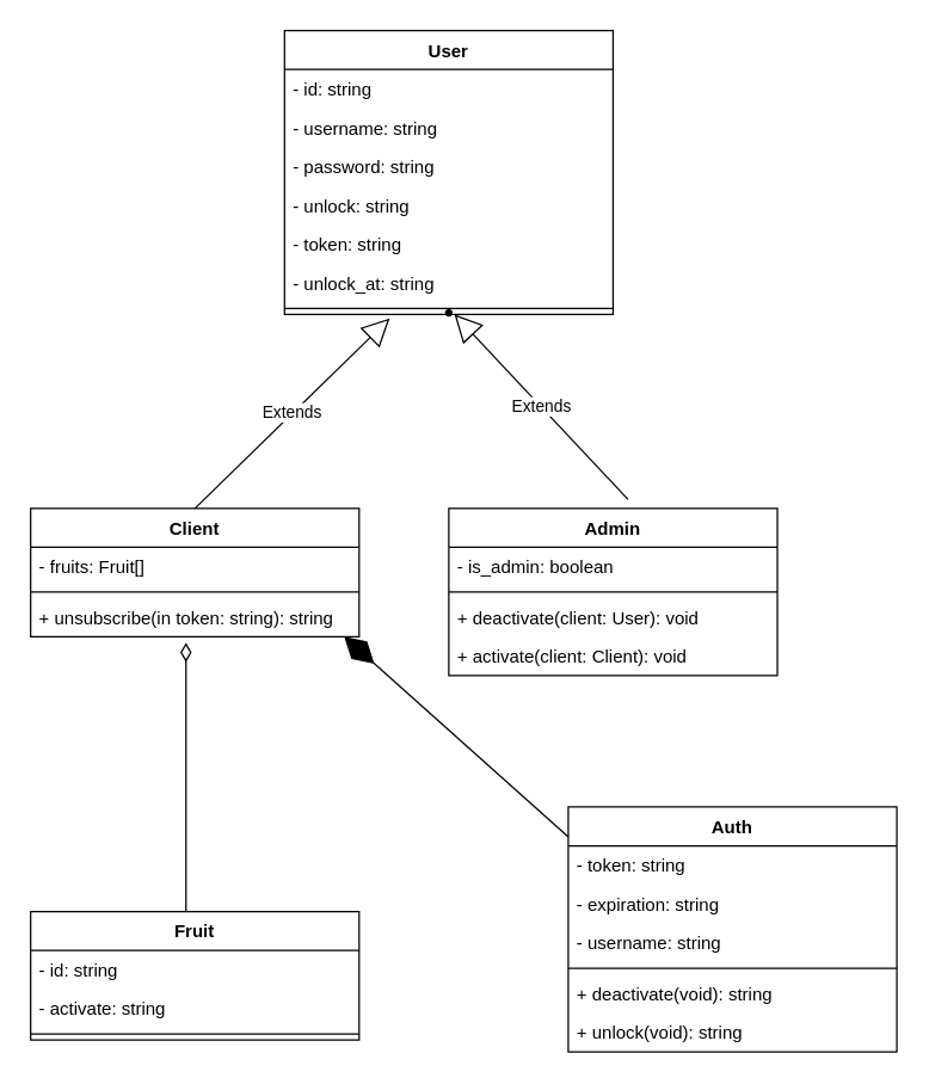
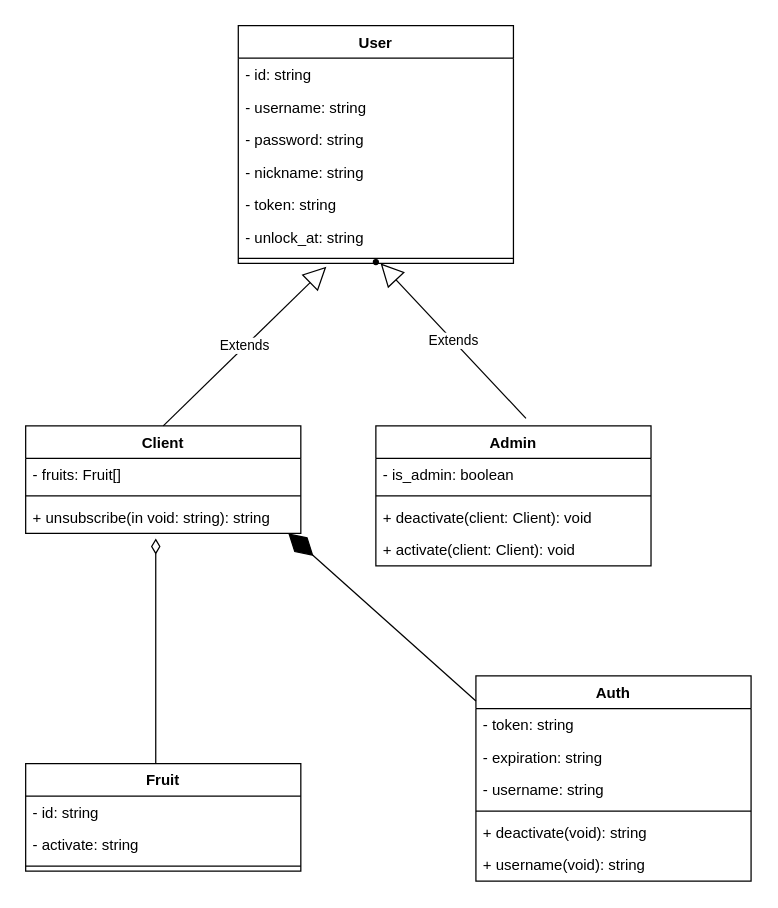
- <mxCell id="6" value="- unlock: string" style="text;strokeColor=none;fillColor=none;align=left;verticalAlign=top;spacingLeft=4;spacingRight=4;overflow=hidden;rotatable=0;points=[[0,0.5],[1,0.5]];portConstraint=eastwest;" parent="2" vertex="1"><mxGeometry y="104" width="220" height="26" as="geometry" /></mxCell>
+ <mxCell id="6" value="- nickname: string" style="text;strokeColor=none;fillColor=none;align=left;verticalAlign=top;spacingLeft=4;spacingRight=4;overflow=hidden;rotatable=0;points=[[0,0.5],[1,0.5]];portConstraint=eastwest;" parent="2" vertex="1"><mxGeometry y="104" width="220" height="26" as="geometry" /></mxCell>
- <mxCell id="14" value="+ unsubscribe(in token: string): string" style="text;strokeColor=none;fillColor=none;align=left;verticalAlign=top;spacingLeft=4;spacingRight=4;overflow=hidden;rotatable=0;points=[[0,0.5],[1,0.5]];portConstraint=eastwest;" parent="11" vertex="1"><mxGeometry y="60" width="220" height="26" as="geometry" /></mxCell>
+ <mxCell id="14" value="+ unsubscribe(in void: string): string" style="text;strokeColor=none;fillColor=none;align=left;verticalAlign=top;spacingLeft=4;spacingRight=4;overflow=hidden;rotatable=0;points=[[0,0.5],[1,0.5]];portConstraint=eastwest;" parent="11" vertex="1"><mxGeometry y="60" width="220" height="26" as="geometry" /></mxCell>
- <mxCell id="24" value="+ deactivate(client: User): void" style="text;strokeColor=none;fillColor=none;align=left;verticalAlign=top;spacingLeft=4;spacingRight=4;overflow=hidden;rotatable=0;points=[[0,0.5],[1,0.5]];portConstraint=eastwest;" parent="21" vertex="1"><mxGeometry y="60" width="220" height="26" as="geometry" /></mxCell>
+ <mxCell id="24" value="+ deactivate(client: Client): void" style="text;strokeColor=none;fillColor=none;align=left;verticalAlign=top;spacingLeft=4;spacingRight=4;overflow=hidden;rotatable=0;points=[[0,0.5],[1,0.5]];portConstraint=eastwest;" parent="21" vertex="1"><mxGeometry y="60" width="220" height="26" as="geometry" /></mxCell>
- <mxCell id="33" value="+ unlock(void): string" style="text;strokeColor=none;fillColor=none;align=left;verticalAlign=top;spacingLeft=4;spacingRight=4;overflow=hidden;rotatable=0;points=[[0,0.5],[1,0.5]];portConstraint=eastwest;" parent="27" vertex="1"><mxGeometry y="138" width="220" height="26" as="geometry" /></mxCell>
+ <mxCell id="33" value="+ username(void): string" style="text;strokeColor=none;fillColor=none;align=left;verticalAlign=top;spacingLeft=4;spacingRight=4;overflow=hidden;rotatable=0;points=[[0,0.5],[1,0.5]];portConstraint=eastwest;" parent="27" vertex="1"><mxGeometry y="138" width="220" height="26" as="geometry" /></mxCell>
